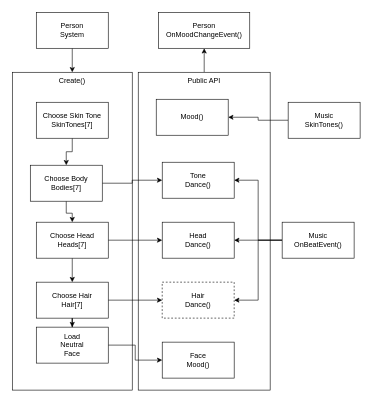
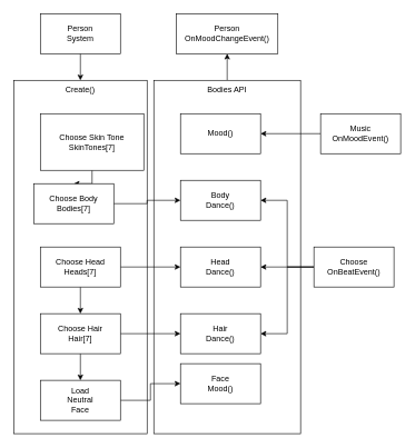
- <mxCell id="3" value="Public API" style="rounded=0;whiteSpace=wrap;html=1;verticalAlign=top;" vertex="1" parent="1"><mxGeometry x="230" y="120" width="220" height="530" as="geometry" /></mxCell>
+ <mxCell id="3" value="Bodies API" style="rounded=0;whiteSpace=wrap;html=1;verticalAlign=top;" vertex="1" parent="1"><mxGeometry x="230" y="120" width="220" height="530" as="geometry" /></mxCell>
- <mxCell id="30" value="Mood()" style="whiteSpace=wrap;html=1;rounded=0;" vertex="1" parent="1"><mxGeometry x="260" y="165" width="120" height="60" as="geometry" /></mxCell>
+ <mxCell id="30" value="Mood()" style="whiteSpace=wrap;html=1;rounded=0;" vertex="1" parent="1"><mxGeometry x="270" y="170" width="120" height="60" as="geometry" /></mxCell>
- <mxCell id="8" value="Choose Skin Tone&lt;br&gt;SkinTones[7]" style="rounded=0;whiteSpace=wrap;html=1;" vertex="1" parent="1"><mxGeometry x="60" y="170" width="120" height="60" as="geometry" /></mxCell>
+ <mxCell id="8" value="Choose Skin Tone&lt;br&gt;SkinTones[7]" style="rounded=0;whiteSpace=wrap;html=1;" vertex="1" parent="1"><mxGeometry x="60" y="170" width="155" height="85" as="geometry" /></mxCell>
- <mxCell id="28" value="Music&lt;br&gt;SkinTones()" style="rounded=0;whiteSpace=wrap;html=1;" vertex="1" parent="1"><mxGeometry x="480" y="170" width="120" height="60" as="geometry" /></mxCell>
+ <mxCell id="28" value="Music&lt;br&gt;OnMoodEvent()" style="rounded=0;whiteSpace=wrap;html=1;" vertex="1" parent="1"><mxGeometry x="480" y="170" width="120" height="60" as="geometry" /></mxCell>
- <mxCell id="12" value="Tone&lt;br&gt;Dance()" style="whiteSpace=wrap;html=1;rounded=0;" vertex="1" parent="1"><mxGeometry x="270" y="270" width="120" height="60" as="geometry" /></mxCell>
+ <mxCell id="12" value="Body&lt;br&gt;Dance()" style="whiteSpace=wrap;html=1;rounded=0;" vertex="1" parent="1"><mxGeometry x="270" y="270" width="120" height="60" as="geometry" /></mxCell>
- <mxCell id="10" value="" style="edgeStyle=orthogonalEdgeStyle;rounded=0;orthogonalLoop=1;jettySize=auto;html=1;" edge="1" parent="1" source="11" target="15"><mxGeometry relative="1" as="geometry" /></mxCell>
- <mxCell id="20" value="Music&lt;br&gt;OnBeatEvent()" style="rounded=0;whiteSpace=wrap;html=1;" vertex="1" parent="1"><mxGeometry x="470" y="370" width="120" height="60" as="geometry" /></mxCell>
+ <mxCell id="20" value="Choose&lt;br&gt;OnBeatEvent()" style="rounded=0;whiteSpace=wrap;html=1;" vertex="1" parent="1"><mxGeometry x="470" y="370" width="120" height="60" as="geometry" /></mxCell>
- <mxCell id="24" value="Hair&lt;br&gt;Dance()" style="whiteSpace=wrap;html=1;rounded=0;dashed=1;" vertex="1" parent="1"><mxGeometry x="270" y="470" width="120" height="60" as="geometry" /></mxCell>
+ <mxCell id="24" value="Hair&lt;br&gt;Dance()" style="whiteSpace=wrap;html=1;rounded=0;" vertex="1" parent="1"><mxGeometry x="270" y="470" width="120" height="60" as="geometry" /></mxCell>
- <mxCell id="26" value="Load&lt;br&gt;Neutral&lt;br&gt;Face" style="whiteSpace=wrap;html=1;rounded=0;" vertex="1" parent="1"><mxGeometry x="60" y="545" width="120" height="60" as="geometry" /></mxCell>
+ <mxCell id="26" value="Load&lt;br&gt;Neutral&lt;br&gt;Face" style="whiteSpace=wrap;html=1;rounded=0;" vertex="1" parent="1"><mxGeometry x="60" y="570" width="120" height="60" as="geometry" /></mxCell>
- <mxCell id="29" value="Face&lt;br&gt;Mood()" style="whiteSpace=wrap;html=1;rounded=0;" vertex="1" parent="1"><mxGeometry x="270" y="570" width="120" height="60" as="geometry" /></mxCell>
+ <mxCell id="29" value="Face&lt;br&gt;Mood()" style="whiteSpace=wrap;html=1;rounded=0;" vertex="1" parent="1"><mxGeometry x="270" y="545" width="120" height="60" as="geometry" /></mxCell>
